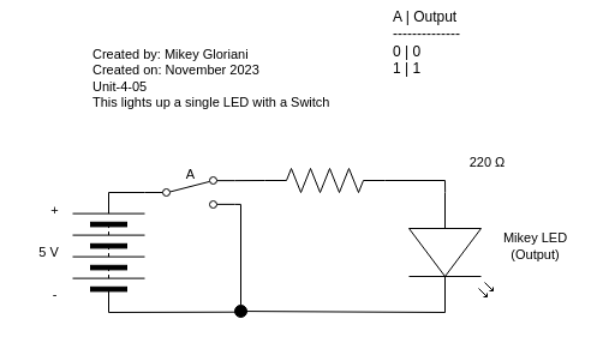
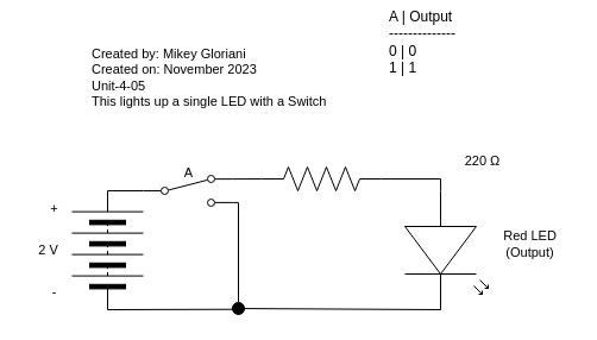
- <mxCell id="12" value="Mikey LED&lt;br&gt;(Output)" style="text;html=1;align=center;verticalAlign=middle;resizable=0;points=[];autosize=1;strokeColor=none;fillColor=none;fontSize=11;fontFamily=Helvetica;fontColor=default;" parent="1" vertex="1"><mxGeometry x="410" y="185" width="70" height="40" as="geometry" /></mxCell>
+ <mxCell id="12" value="Red LED&lt;br&gt;(Output)" style="text;html=1;align=center;verticalAlign=middle;resizable=0;points=[];autosize=1;strokeColor=none;fillColor=none;fontSize=11;fontFamily=Helvetica;fontColor=default;" parent="1" vertex="1"><mxGeometry x="410" y="185" width="70" height="40" as="geometry" /></mxCell>
- <mxCell id="10" value="5 V" style="text;html=1;align=center;verticalAlign=middle;resizable=0;points=[];autosize=1;strokeColor=none;fillColor=none;fontSize=11;fontFamily=Helvetica;fontColor=default;" parent="1" vertex="1"><mxGeometry x="20" y="195" width="40" height="30" as="geometry" /></mxCell>
+ <mxCell id="10" value="2 V" style="text;html=1;align=center;verticalAlign=middle;resizable=0;points=[];autosize=1;strokeColor=none;fillColor=none;fontSize=11;fontFamily=Helvetica;fontColor=default;" parent="1" vertex="1"><mxGeometry x="20" y="195" width="40" height="30" as="geometry" /></mxCell>
